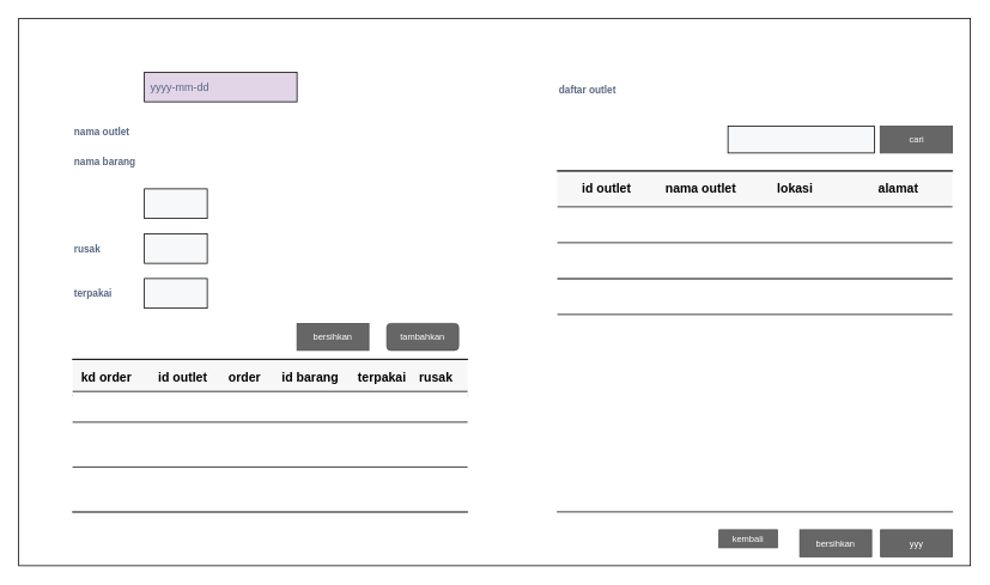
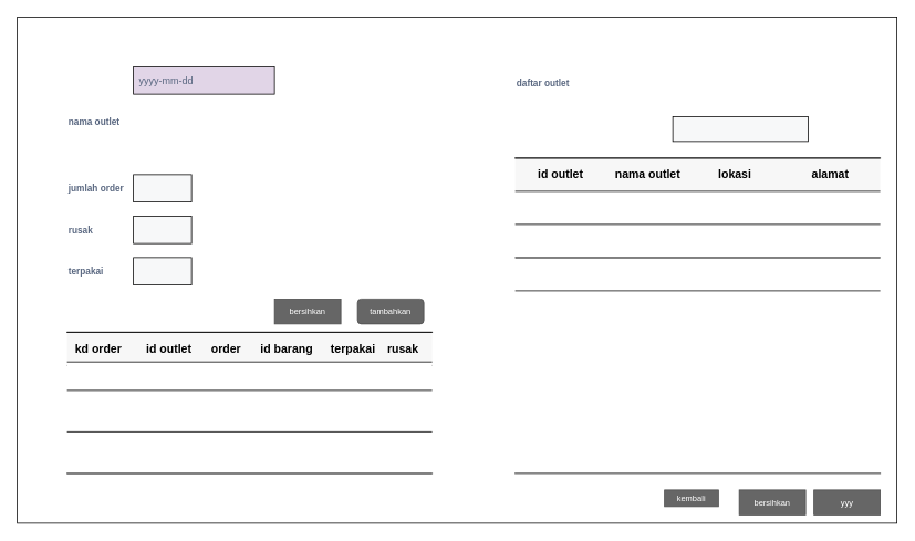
- <mxCell id="30" value="cari" style="rounded=0;html=1;shadow=0;dashed=0;whiteSpace=wrap;fontSize=10;fillColor=#666666;align=center;strokeColor=#4D4D4D;fontColor=#ffffff;comic=0;" parent="28" vertex="1"><mxGeometry x="169.5" width="80.5" height="30" as="geometry" /></mxCell>
- <mxCell id="5" value="nama barang" style="fillColor=none;strokeColor=none;html=1;fontSize=11;fontStyle=0;align=left;fontColor=#596780;fontStyle=1;fontSize=11;comic=0;" parent="1" vertex="1"><mxGeometry x="80" y="170" width="70" height="20" as="geometry" /></mxCell>
+ <mxCell id="36" value="jumlah order" style="fillColor=none;strokeColor=none;html=1;fontSize=11;fontStyle=0;align=left;fontColor=#596780;fontStyle=1;fontSize=11;comic=0;" parent="35" vertex="1"><mxGeometry y="6.5" width="70" height="20" as="geometry" /></mxCell>
